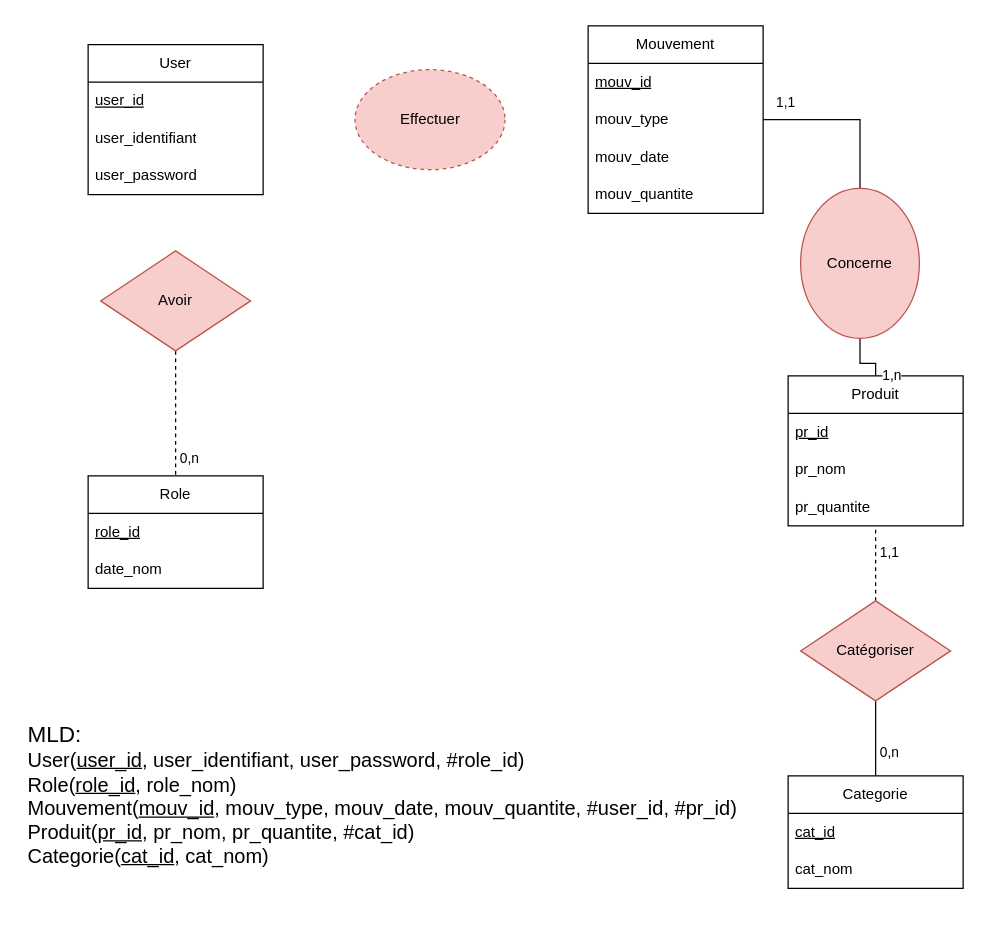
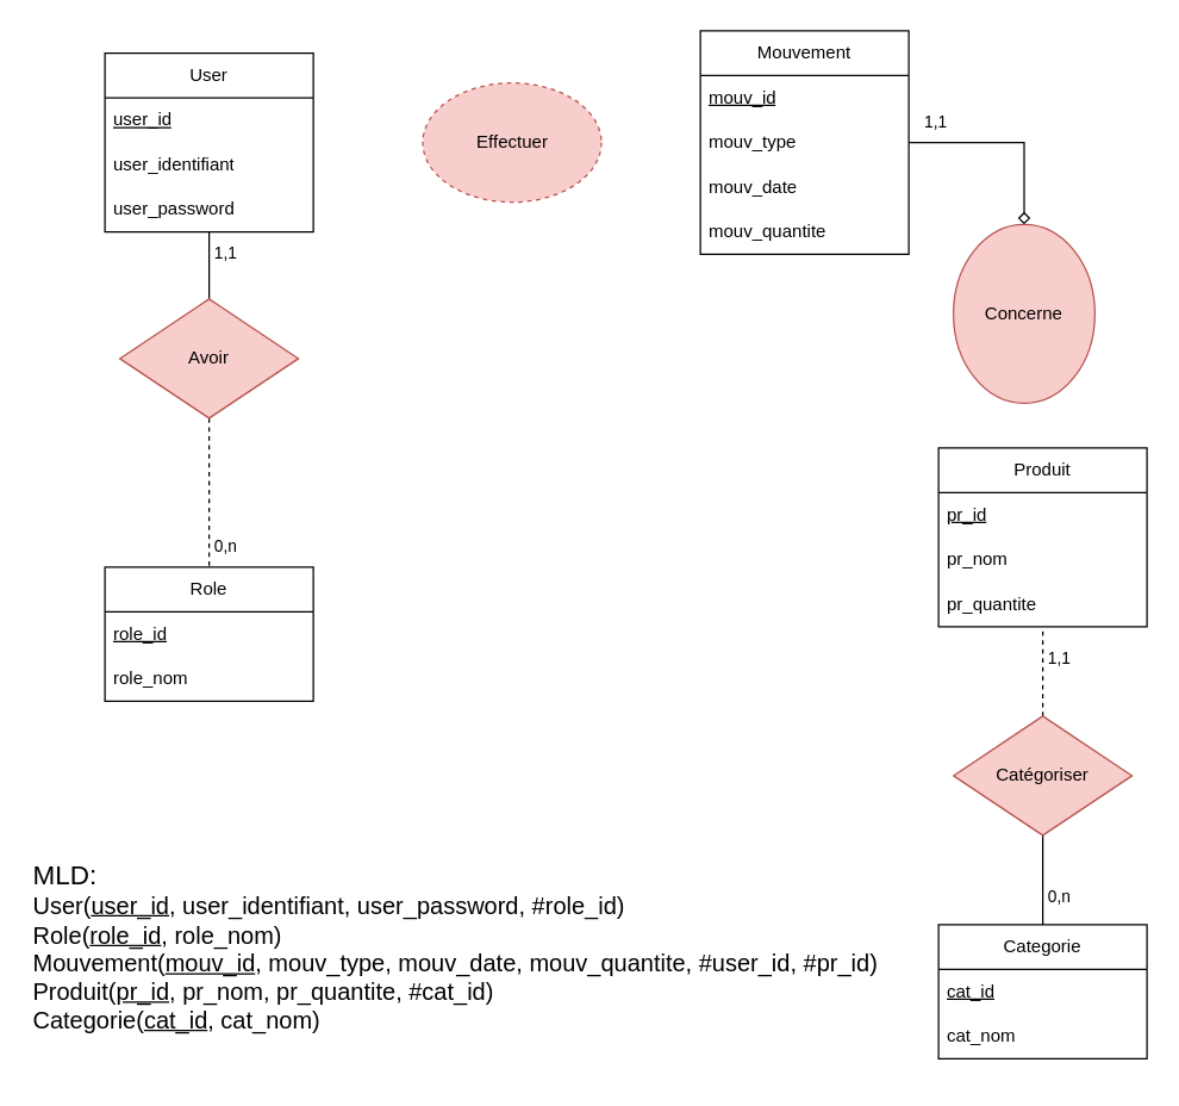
- <mxCell id="16" style="edgeStyle=orthogonalEdgeStyle;rounded=0;orthogonalLoop=1;jettySize=auto;html=1;entryX=0.5;entryY=0;entryDx=0;entryDy=0;endArrow=none;endFill=0;" edge="1" parent="1" source="18" target="35"><mxGeometry relative="1" as="geometry" /></mxCell>
+ <mxCell id="16" style="edgeStyle=orthogonalEdgeStyle;rounded=0;orthogonalLoop=1;jettySize=auto;html=1;entryX=0.5;entryY=0;entryDx=0;entryDy=0;endArrow=diamond;endFill=0;" edge="1" parent="1" source="18" target="35"><mxGeometry relative="1" as="geometry" /></mxCell>
+ <mxCell id="28" style="edgeStyle=orthogonalEdgeStyle;rounded=0;orthogonalLoop=1;jettySize=auto;html=1;endArrow=none;endFill=0;" edge="1" parent="1" source="32" target="2"><mxGeometry relative="1" as="geometry" /></mxCell>
+ <mxCell id="29" value="1,1" style="edgeLabel;html=1;align=center;verticalAlign=middle;resizable=0;points=[];" vertex="1" connectable="0" parent="28"><mxGeometry x="0.433" y="-2" relative="1" as="geometry"><mxPoint x="8" as="offset" /></mxGeometry></mxCell>
- <mxCell id="33" style="edgeStyle=orthogonalEdgeStyle;rounded=0;orthogonalLoop=1;jettySize=auto;html=1;endArrow=none;endFill=0;" edge="1" parent="1" source="35" target="6"><mxGeometry relative="1" as="geometry" /></mxCell>
- <mxCell id="34" value="1,n" style="edgeLabel;html=1;align=center;verticalAlign=middle;resizable=0;points=[];" vertex="1" connectable="0" parent="33"><mxGeometry x="0.171" relative="1" as="geometry"><mxPoint x="20" y="9" as="offset" /></mxGeometry></mxCell>
- <mxCell id="15" value="date_nom" style="text;strokeColor=none;fillColor=none;align=left;verticalAlign=middle;spacingLeft=4;spacingRight=4;overflow=hidden;points=[[0,0.5],[1,0.5]];portConstraint=eastwest;rotatable=0;whiteSpace=wrap;html=1;" vertex="1" parent="13"><mxGeometry y="60" width="140" height="30" as="geometry" /></mxCell>
+ <mxCell id="15" value="role_nom" style="text;strokeColor=none;fillColor=none;align=left;verticalAlign=middle;spacingLeft=4;spacingRight=4;overflow=hidden;points=[[0,0.5],[1,0.5]];portConstraint=eastwest;rotatable=0;whiteSpace=wrap;html=1;" vertex="1" parent="13"><mxGeometry y="60" width="140" height="30" as="geometry" /></mxCell>
